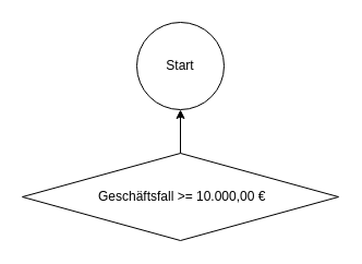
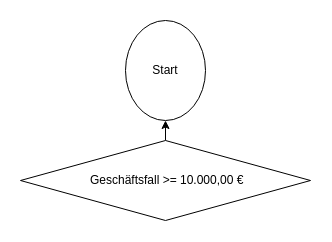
- <mxCell id="4" value="Start" style="ellipse;whiteSpace=wrap;html=1;" vertex="1" parent="1"><mxGeometry x="125" y="20" width="80" height="80" as="geometry" /></mxCell>
+ <mxCell id="4" value="Start" style="ellipse;whiteSpace=wrap;html=1;" vertex="1" parent="1"><mxGeometry x="125" y="20" width="80" height="100" as="geometry" /></mxCell>
